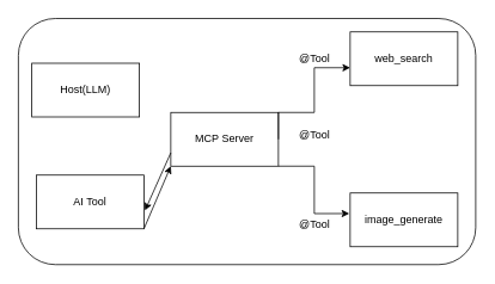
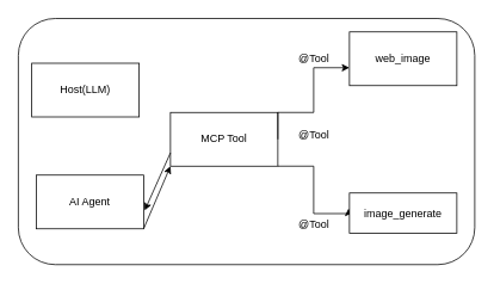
- <mxCell id="5" value="web_search" style="whiteSpace=wrap;html=1;rounded=0;" vertex="1" parent="1"><mxGeometry x="390" y="35" width="120" height="60" as="geometry" /></mxCell>
+ <mxCell id="5" value="web_image" style="whiteSpace=wrap;html=1;rounded=0;" vertex="1" parent="1"><mxGeometry x="390" y="35" width="120" height="60" as="geometry" /></mxCell>
- <mxCell id="4" value="MCP Server" style="rounded=0;whiteSpace=wrap;html=1;" vertex="1" parent="1"><mxGeometry x="190" y="125" width="120" height="60" as="geometry" /></mxCell>
+ <mxCell id="4" value="MCP Tool" style="rounded=0;whiteSpace=wrap;html=1;" vertex="1" parent="1"><mxGeometry x="190" y="125" width="120" height="60" as="geometry" /></mxCell>
- <mxCell id="11" value="AI Tool" style="rounded=0;whiteSpace=wrap;html=1;" vertex="1" parent="1"><mxGeometry x="40" y="195" width="120" height="60" as="geometry" /></mxCell>
+ <mxCell id="11" value="AI Agent" style="rounded=0;whiteSpace=wrap;html=1;" vertex="1" parent="1"><mxGeometry x="40" y="195" width="120" height="60" as="geometry" /></mxCell>
- <mxCell id="6" value="image_generate" style="whiteSpace=wrap;html=1;rounded=0;" vertex="1" parent="1"><mxGeometry x="390" y="215" width="120" height="60" as="geometry" /></mxCell>
+ <mxCell id="6" value="image_generate" style="whiteSpace=wrap;html=1;rounded=0;" vertex="1" parent="1"><mxGeometry x="390" y="215" width="120" height="45" as="geometry" /></mxCell>
